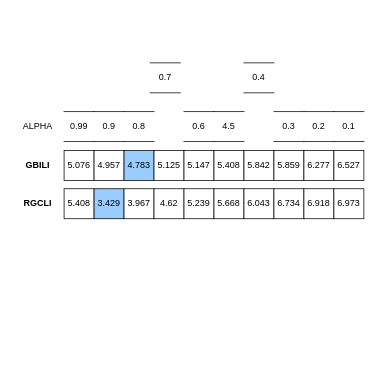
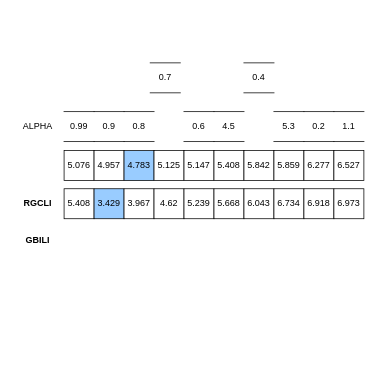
- <mxCell id="33" value="0.3" style="shape=partialRectangle;whiteSpace=wrap;html=1;left=0;right=0;fillColor=none;" parent="1" vertex="1"><mxGeometry x="365" y="148" width="40" height="40" as="geometry" /></mxCell>
+ <mxCell id="33" value="5.3" style="shape=partialRectangle;whiteSpace=wrap;html=1;left=0;right=0;fillColor=none;" parent="1" vertex="1"><mxGeometry x="365" y="148" width="40" height="40" as="geometry" /></mxCell>
- <mxCell id="35" value="0.1" style="shape=partialRectangle;whiteSpace=wrap;html=1;left=0;right=0;fillColor=none;" parent="1" vertex="1"><mxGeometry x="445" y="148" width="40" height="40" as="geometry" /></mxCell>
+ <mxCell id="35" value="1.1" style="shape=partialRectangle;whiteSpace=wrap;html=1;left=0;right=0;fillColor=none;" parent="1" vertex="1"><mxGeometry x="445" y="148" width="40" height="40" as="geometry" /></mxCell>
- <mxCell id="24" value="&lt;b&gt;GBILI&lt;/b&gt;" style="text;html=1;align=center;verticalAlign=middle;whiteSpace=wrap;rounded=0;" parent="1" vertex="1"><mxGeometry x="20" y="205" width="60" height="30" as="geometry" /></mxCell>
+ <mxCell id="24" value="&lt;b&gt;GBILI&lt;/b&gt;" style="text;html=1;align=center;verticalAlign=middle;whiteSpace=wrap;rounded=0;" parent="1" vertex="1"><mxGeometry x="20" y="305" width="60" height="30" as="geometry" /></mxCell>
